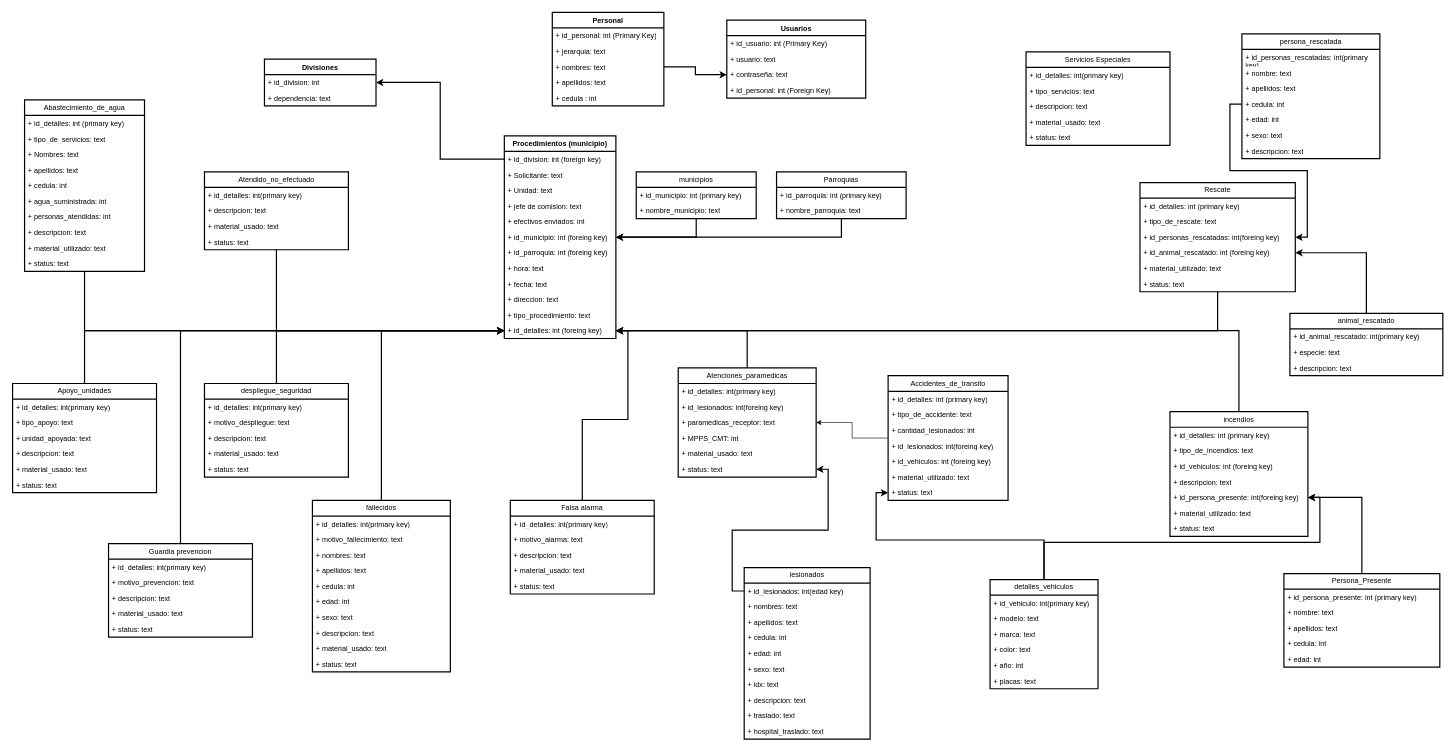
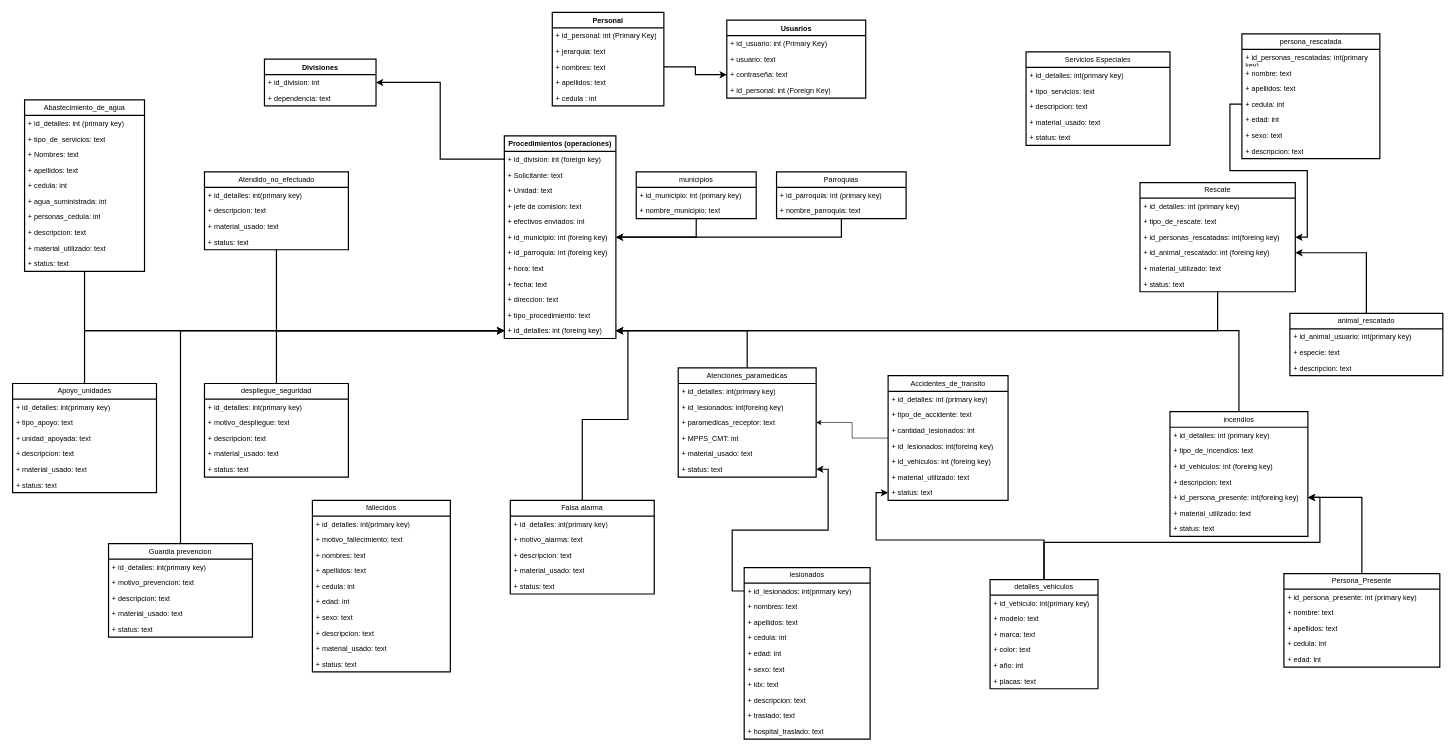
- <mxCell id="16" value="Procedimientos (municipio)" style="swimlane;fontStyle=1;align=center;verticalAlign=top;childLayout=stackLayout;horizontal=1;startSize=26;horizontalStack=0;resizeParent=1;resizeParentMax=0;resizeLast=0;collapsible=1;marginBottom=0;whiteSpace=wrap;html=1;strokeWidth=2;arcSize=24;" parent="1" vertex="1"><mxGeometry x="840" y="226" width="186.05" height="338" as="geometry" /></mxCell>
+ <mxCell id="16" value="Procedimientos (operaciones)" style="swimlane;fontStyle=1;align=center;verticalAlign=top;childLayout=stackLayout;horizontal=1;startSize=26;horizontalStack=0;resizeParent=1;resizeParentMax=0;resizeLast=0;collapsible=1;marginBottom=0;whiteSpace=wrap;html=1;strokeWidth=2;arcSize=24;" parent="1" vertex="1"><mxGeometry x="840" y="226" width="186.05" height="338" as="geometry" /></mxCell>
- <mxCell id="46" value="+ personas_atendidas: int" style="text;strokeColor=none;fillColor=none;align=left;verticalAlign=top;spacingLeft=4;spacingRight=4;overflow=hidden;rotatable=0;points=[[0,0.5],[1,0.5]];portConstraint=eastwest;whiteSpace=wrap;html=1;strokeWidth=2;arcSize=24;" parent="39" vertex="1"><mxGeometry y="182" width="200" height="26" as="geometry" /></mxCell>
+ <mxCell id="46" value="+ personas_cedula: int" style="text;strokeColor=none;fillColor=none;align=left;verticalAlign=top;spacingLeft=4;spacingRight=4;overflow=hidden;rotatable=0;points=[[0,0.5],[1,0.5]];portConstraint=eastwest;whiteSpace=wrap;html=1;strokeWidth=2;arcSize=24;" parent="39" vertex="1"><mxGeometry y="182" width="200" height="26" as="geometry" /></mxCell>
- <mxCell id="170" value="+ id_animal_rescatado: int(primary key)" style="text;strokeColor=none;fillColor=none;align=left;verticalAlign=top;spacingLeft=4;spacingRight=4;overflow=hidden;rotatable=0;points=[[0,0.5],[1,0.5]];portConstraint=eastwest;whiteSpace=wrap;html=1;strokeWidth=2;arcSize=24;" parent="169" vertex="1"><mxGeometry y="26" width="255" height="26" as="geometry" /></mxCell>
+ <mxCell id="170" value="+ id_animal_usuario: int(primary key)" style="text;strokeColor=none;fillColor=none;align=left;verticalAlign=top;spacingLeft=4;spacingRight=4;overflow=hidden;rotatable=0;points=[[0,0.5],[1,0.5]];portConstraint=eastwest;whiteSpace=wrap;html=1;strokeWidth=2;arcSize=24;" parent="169" vertex="1"><mxGeometry y="26" width="255" height="26" as="geometry" /></mxCell>
- <mxCell id="109" style="edgeStyle=orthogonalEdgeStyle;rounded=0;orthogonalLoop=1;jettySize=auto;html=1;strokeWidth=2;arcSize=24;" parent="1" source="110" target="28" edge="1"><mxGeometry relative="1" as="geometry" /></mxCell>
- <mxCell id="60" value="+ id_lesionados: int(edad key)" style="text;strokeColor=none;fillColor=none;align=left;verticalAlign=top;spacingLeft=4;spacingRight=4;overflow=hidden;rotatable=0;points=[[0,0.5],[1,0.5]];portConstraint=eastwest;whiteSpace=wrap;html=1;strokeWidth=2;arcSize=24;" parent="59" vertex="1"><mxGeometry y="26" width="210" height="26" as="geometry" /></mxCell>
+ <mxCell id="60" value="+ id_lesionados: int(primary key)" style="text;strokeColor=none;fillColor=none;align=left;verticalAlign=top;spacingLeft=4;spacingRight=4;overflow=hidden;rotatable=0;points=[[0,0.5],[1,0.5]];portConstraint=eastwest;whiteSpace=wrap;html=1;strokeWidth=2;arcSize=24;" parent="59" vertex="1"><mxGeometry y="26" width="210" height="26" as="geometry" /></mxCell>
